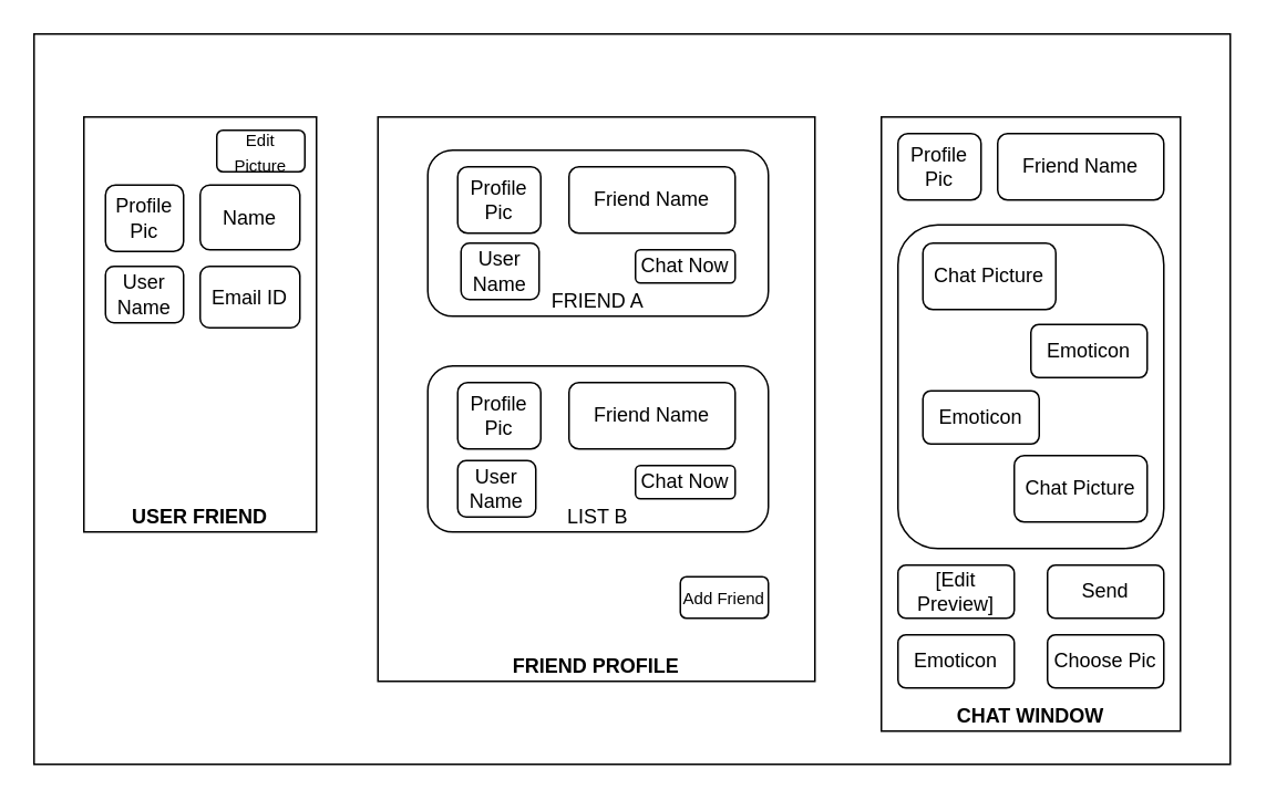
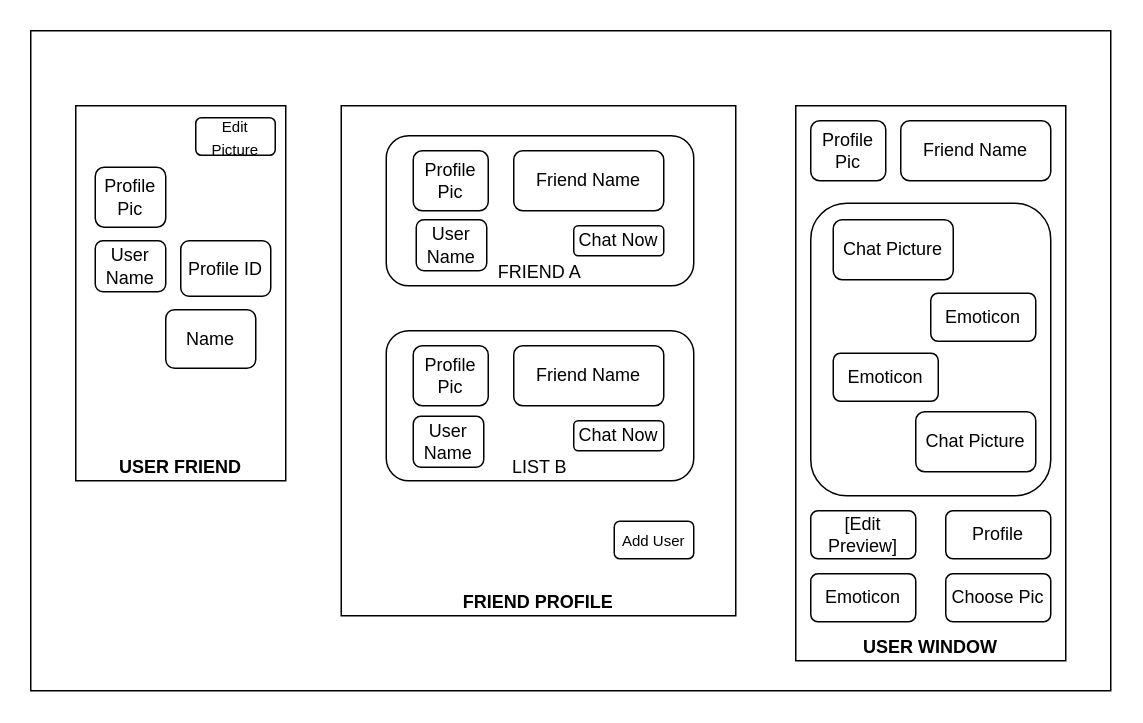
- <mxCell id="31" value="Name" style="rounded=1;whiteSpace=wrap;html=1;" parent="1" vertex="1"><mxGeometry x="120" y="111" width="60" height="39" as="geometry" /></mxCell>
+ <mxCell id="31" value="Name" style="rounded=1;whiteSpace=wrap;html=1;" parent="1" vertex="1"><mxGeometry x="110" y="206" width="60" height="39" as="geometry" /></mxCell>
- <mxCell id="34" value="Email ID" style="rounded=1;whiteSpace=wrap;html=1;" parent="1" vertex="1"><mxGeometry x="120" y="160" width="60" height="37" as="geometry" /></mxCell>
+ <mxCell id="34" value="Profile ID" style="rounded=1;whiteSpace=wrap;html=1;" parent="1" vertex="1"><mxGeometry x="120" y="160" width="60" height="37" as="geometry" /></mxCell>
- <mxCell id="27" value="Send" style="rounded=1;whiteSpace=wrap;html=1;" parent="1" vertex="1"><mxGeometry x="630" y="340" width="70" height="32" as="geometry" /></mxCell>
+ <mxCell id="27" value="Profile" style="rounded=1;whiteSpace=wrap;html=1;" parent="1" vertex="1"><mxGeometry x="630" y="340" width="70" height="32" as="geometry" /></mxCell>
- <mxCell id="33" value="&lt;font style=&quot;font-size: 10px&quot;&gt;Add Friend&lt;/font&gt;" style="rounded=1;whiteSpace=wrap;html=1;" parent="1" vertex="1"><mxGeometry x="409" y="347" width="53" height="25" as="geometry" /></mxCell>
+ <mxCell id="33" value="&lt;font style=&quot;font-size: 10px&quot;&gt;Add User&lt;/font&gt;" style="rounded=1;whiteSpace=wrap;html=1;" parent="1" vertex="1"><mxGeometry x="409" y="347" width="53" height="25" as="geometry" /></mxCell>
- <mxCell id="17" value="CHAT WINDOW" style="rounded=0;whiteSpace=wrap;html=1;verticalAlign=bottom;fontStyle=1" parent="1" vertex="1"><mxGeometry x="530" y="70" width="180" height="370" as="geometry" /></mxCell>
+ <mxCell id="17" value="USER WINDOW" style="rounded=0;whiteSpace=wrap;html=1;verticalAlign=bottom;fontStyle=1" parent="1" vertex="1"><mxGeometry x="530" y="70" width="180" height="370" as="geometry" /></mxCell>
